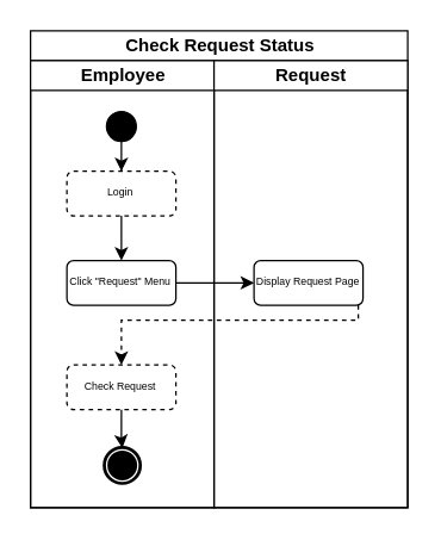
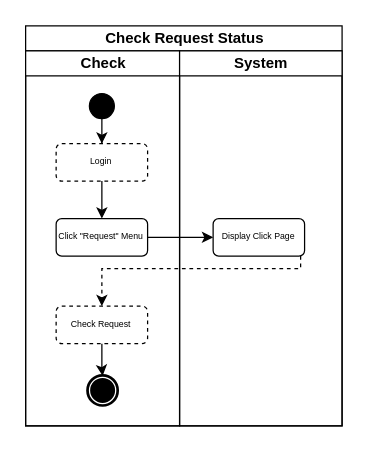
- <mxCell id="3" value="Employee" style="swimlane;html=1;startSize=20;" parent="2" vertex="1"><mxGeometry y="20" width="123.17" height="300" as="geometry" /></mxCell>
+ <mxCell id="3" value="Check" style="swimlane;html=1;startSize=20;" parent="2" vertex="1"><mxGeometry y="20" width="123.17" height="300" as="geometry" /></mxCell>
- <mxCell id="6" value="Request" style="swimlane;html=1;startSize=20;" parent="2" vertex="1"><mxGeometry x="123.17" y="20" width="130" height="300" as="geometry" /></mxCell>
+ <mxCell id="6" value="System" style="swimlane;html=1;startSize=20;" parent="2" vertex="1"><mxGeometry x="123.17" y="20" width="130" height="300" as="geometry" /></mxCell>
- <mxCell id="7" value="&lt;font style=&quot;font-size: 7px&quot; face=&quot;Helvetica&quot;&gt;Display Request Page&lt;/font&gt;" style="rounded=1;whiteSpace=wrap;html=1;shadow=0;labelBackgroundColor=none;strokeWidth=1;fontFamily=Verdana;fontSize=7;align=center;" parent="6" vertex="1"><mxGeometry x="26.83" y="134.18" width="73.17" height="30" as="geometry" /></mxCell>
+ <mxCell id="7" value="&lt;font style=&quot;font-size: 7px&quot; face=&quot;Helvetica&quot;&gt;Display Click Page&lt;/font&gt;" style="rounded=1;whiteSpace=wrap;html=1;shadow=0;labelBackgroundColor=none;strokeWidth=1;fontFamily=Verdana;fontSize=7;align=center;" parent="6" vertex="1"><mxGeometry x="26.83" y="134.18" width="73.17" height="30" as="geometry" /></mxCell>
